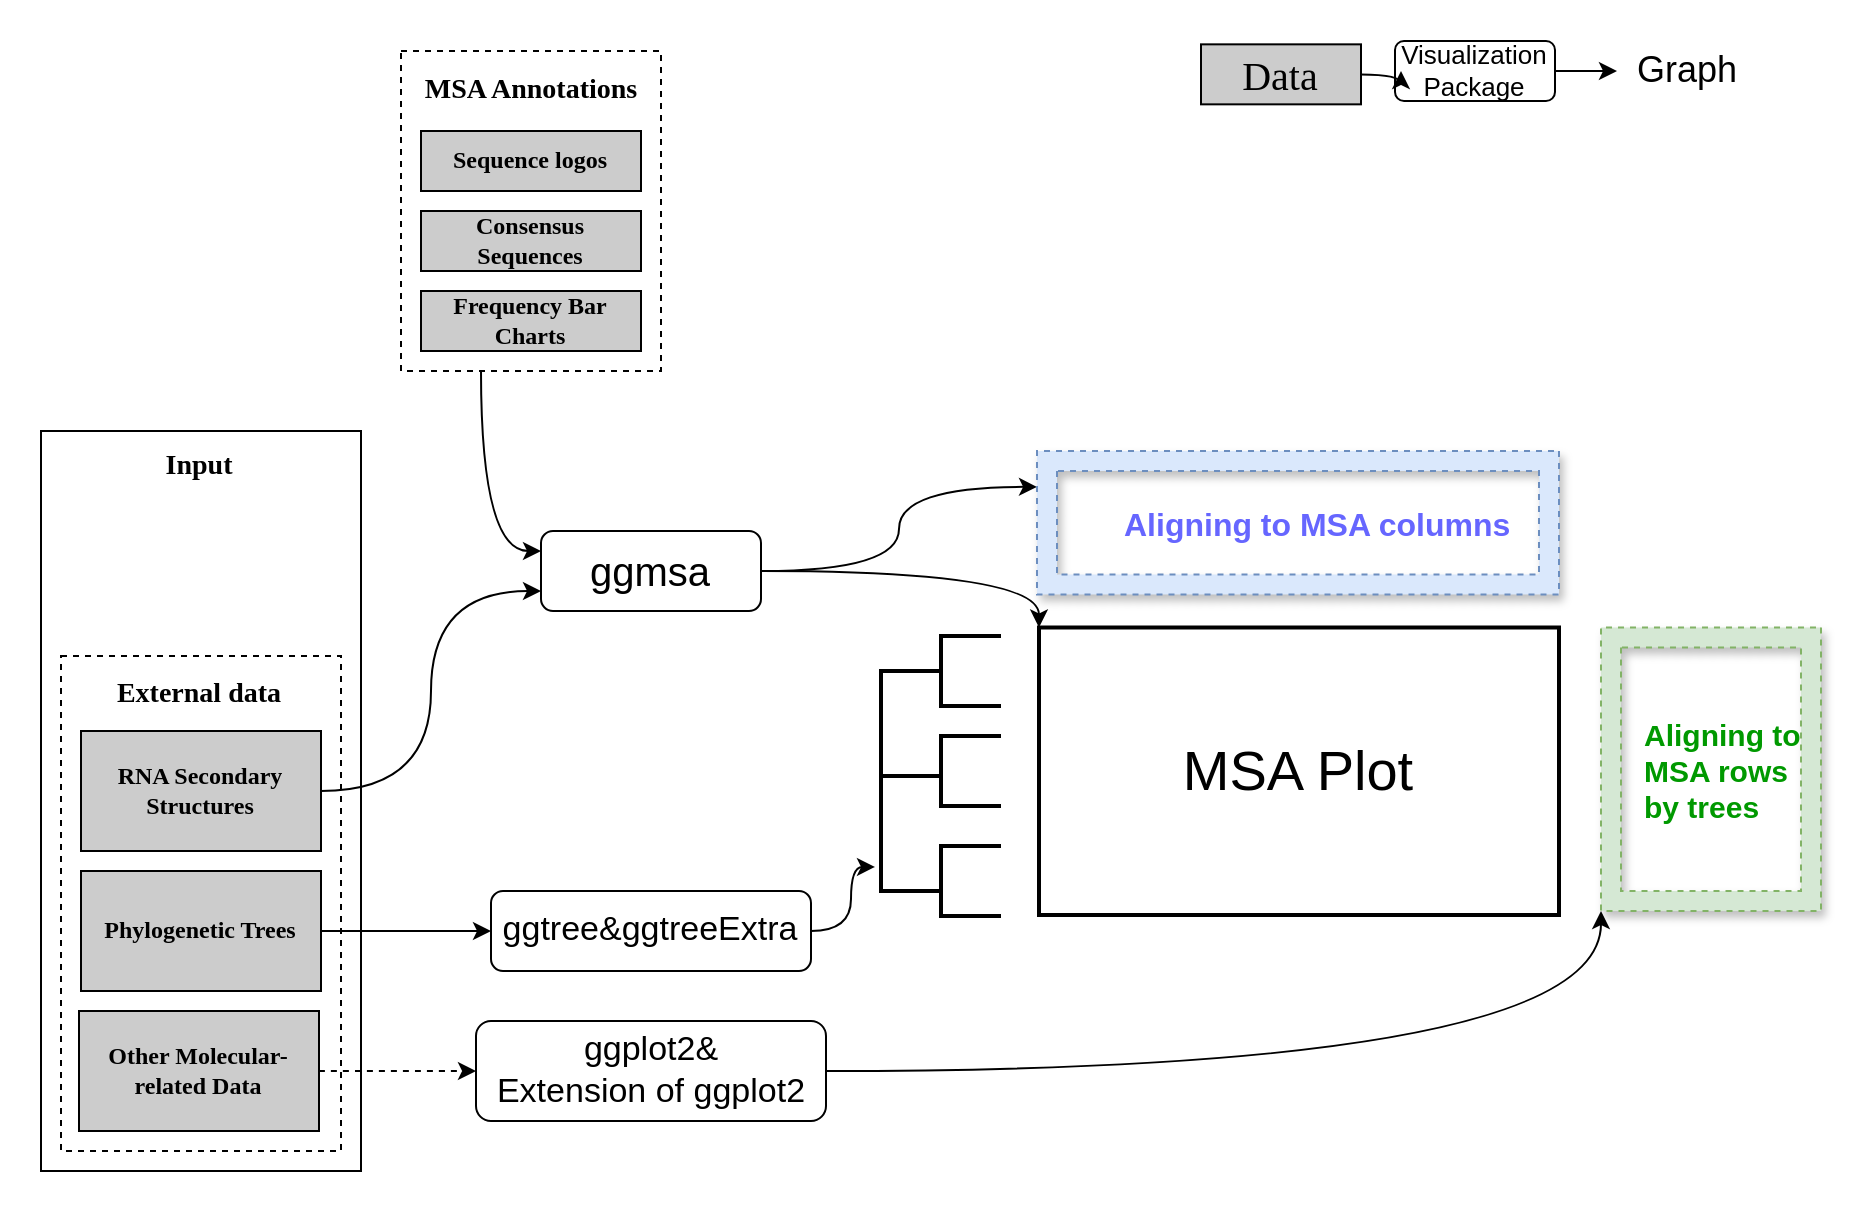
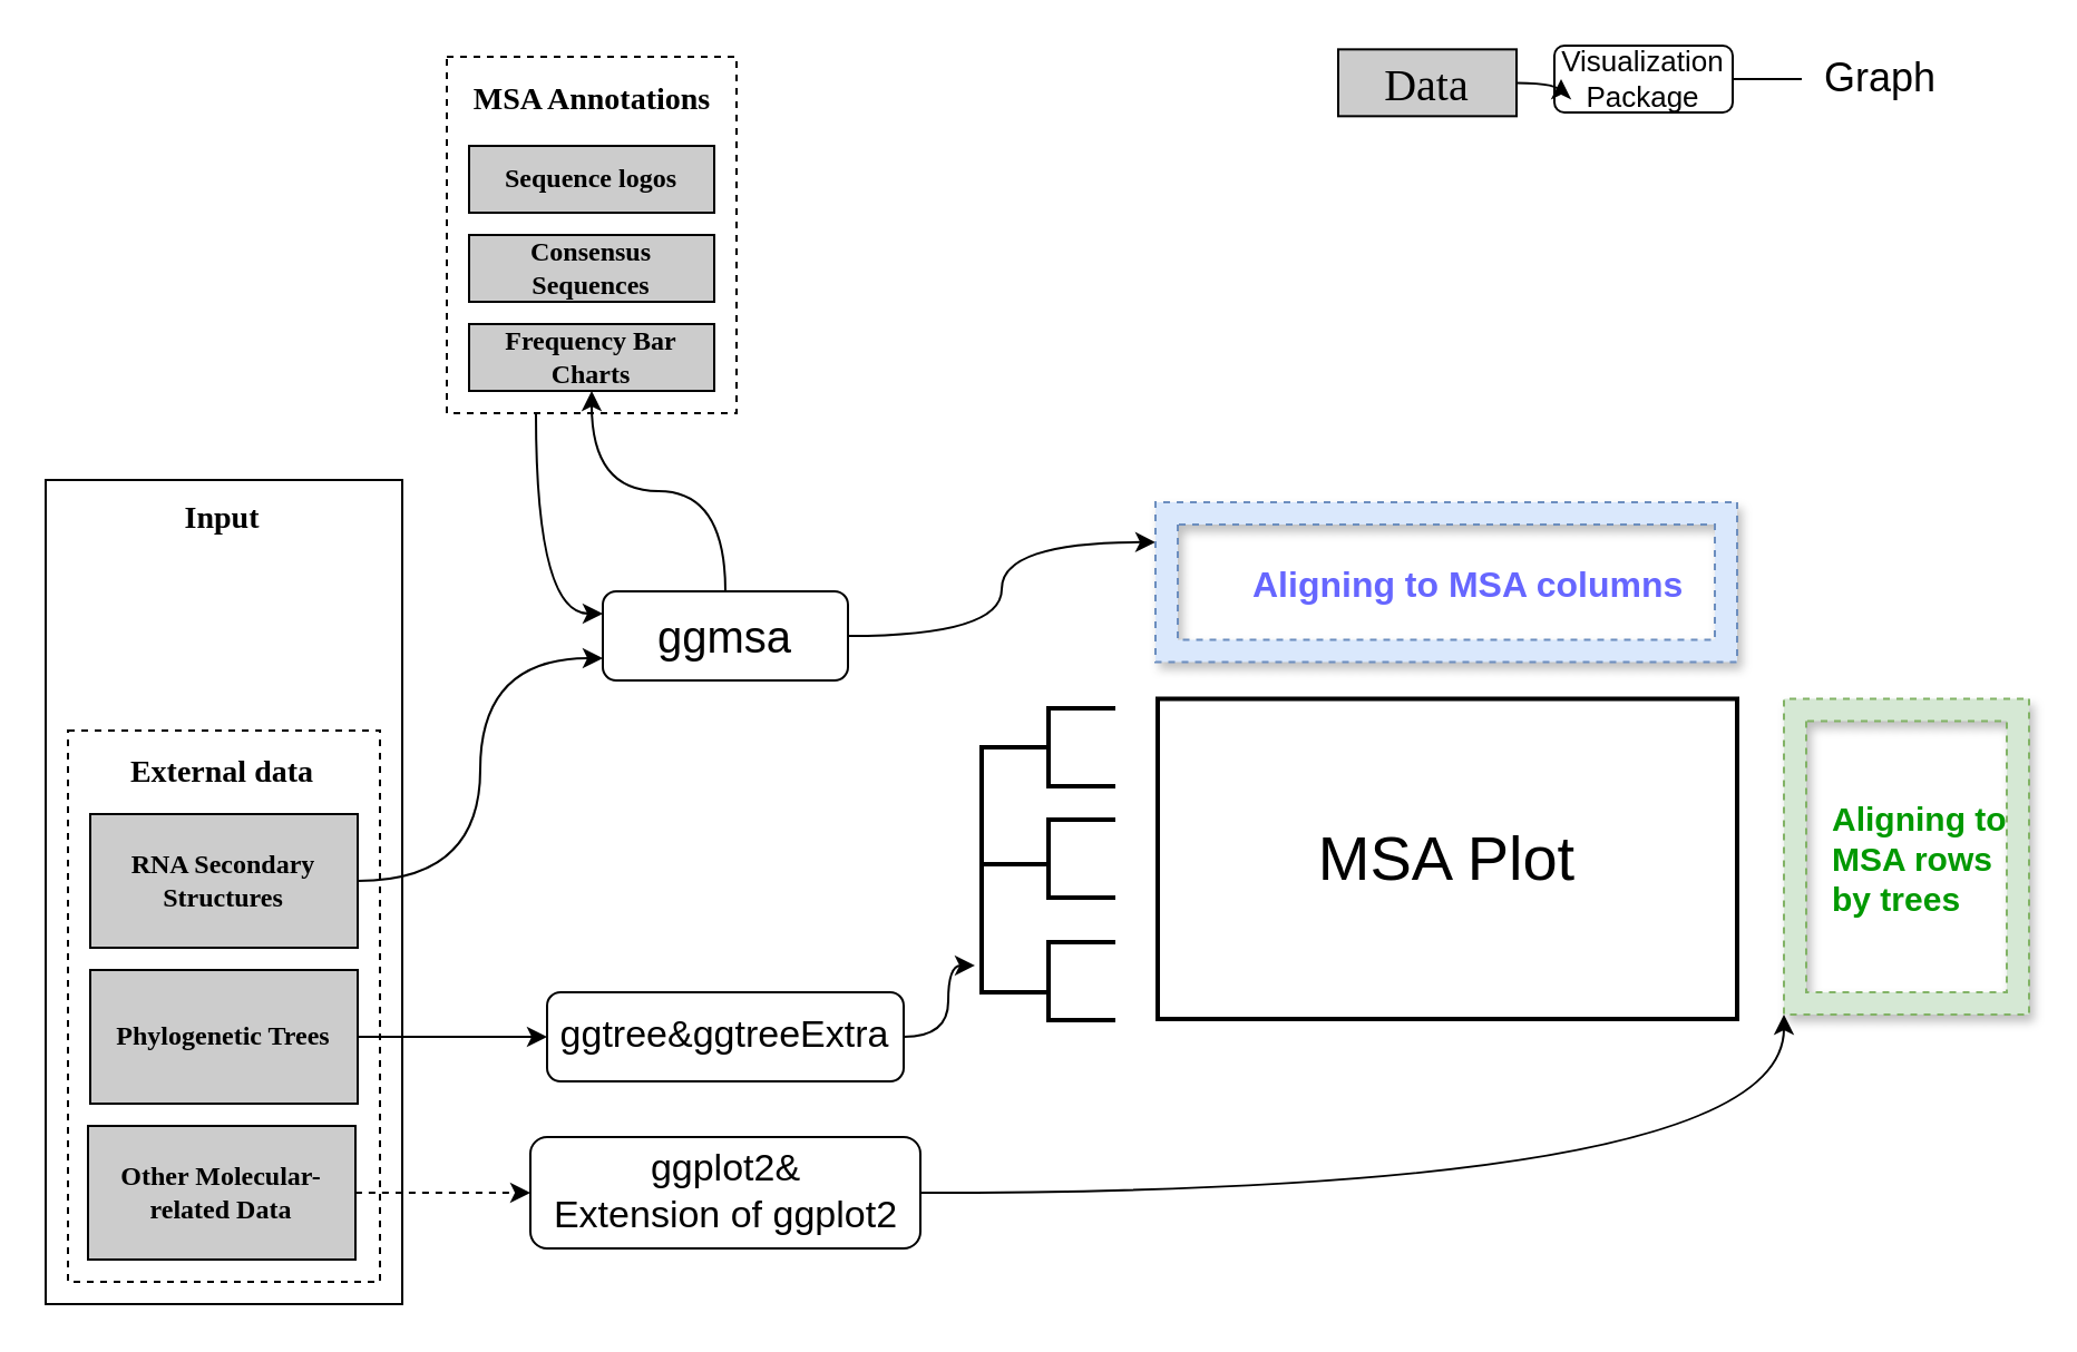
- <mxCell id="41" style="edgeStyle=orthogonalEdgeStyle;curved=1;orthogonalLoop=1;jettySize=auto;html=1;" edge="1" parent="1" source="42" target="43"><mxGeometry relative="1" as="geometry" /></mxCell>
+ <mxCell id="41" style="edgeStyle=orthogonalEdgeStyle;curved=1;orthogonalLoop=1;jettySize=auto;html=1;endArrow=none;" edge="1" parent="1" source="42" target="43"><mxGeometry relative="1" as="geometry" /></mxCell>
- <mxCell id="12" style="edgeStyle=orthogonalEdgeStyle;orthogonalLoop=1;jettySize=auto;html=1;entryX=0;entryY=0;entryDx=0;entryDy=0;curved=1;" edge="1" parent="1" source="14" target="28"><mxGeometry relative="1" as="geometry" /></mxCell>
+ <mxCell id="12" style="edgeStyle=orthogonalEdgeStyle;orthogonalLoop=1;jettySize=auto;html=1;curved=1;" edge="1" parent="1" source="14" target="39"><mxGeometry relative="1" as="geometry" /></mxCell>
